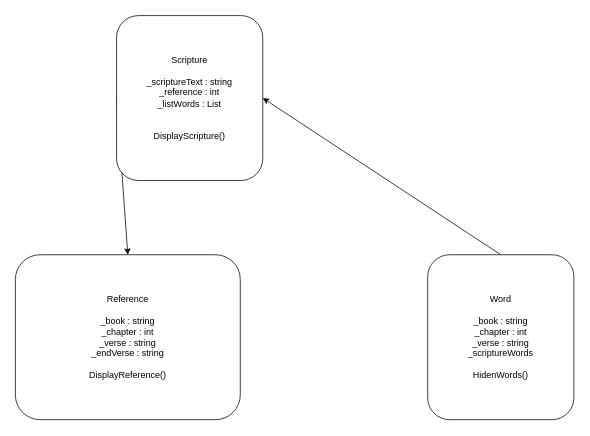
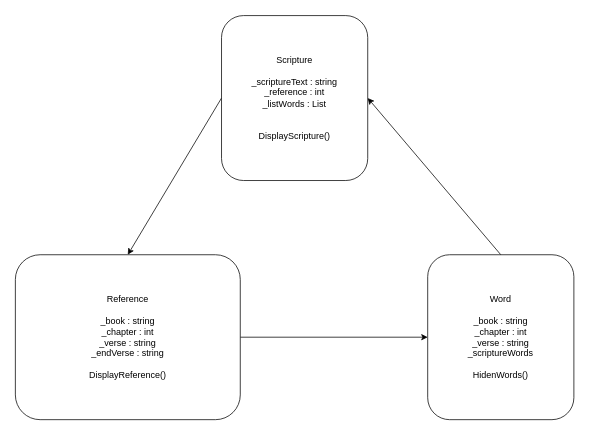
- <mxCell id="3" value="Scripture&lt;br&gt;&lt;br&gt;_scriptureText : string&lt;br&gt;_reference : int&lt;br&gt;_listWords : List&lt;br&gt;&lt;br&gt;&lt;br&gt;DisplayScripture()" style="rounded=1;whiteSpace=wrap;html=1;" parent="1" vertex="1"><mxGeometry x="155" y="20" width="195" height="220" as="geometry" /></mxCell>
+ <mxCell id="3" value="Scripture&lt;br&gt;&lt;br&gt;_scriptureText : string&lt;br&gt;_reference : int&lt;br&gt;_listWords : List&lt;br&gt;&lt;br&gt;&lt;br&gt;DisplayScripture()" style="rounded=1;whiteSpace=wrap;html=1;" parent="1" vertex="1"><mxGeometry x="295" y="20" width="195" height="220" as="geometry" /></mxCell>
+ <mxCell id="4" style="edgeStyle=none;html=1;exitX=1;exitY=0.5;exitDx=0;exitDy=0;entryX=0;entryY=0.5;entryDx=0;entryDy=0;" edge="1" parent="1" source="5" target="7"><mxGeometry relative="1" as="geometry" /></mxCell>
